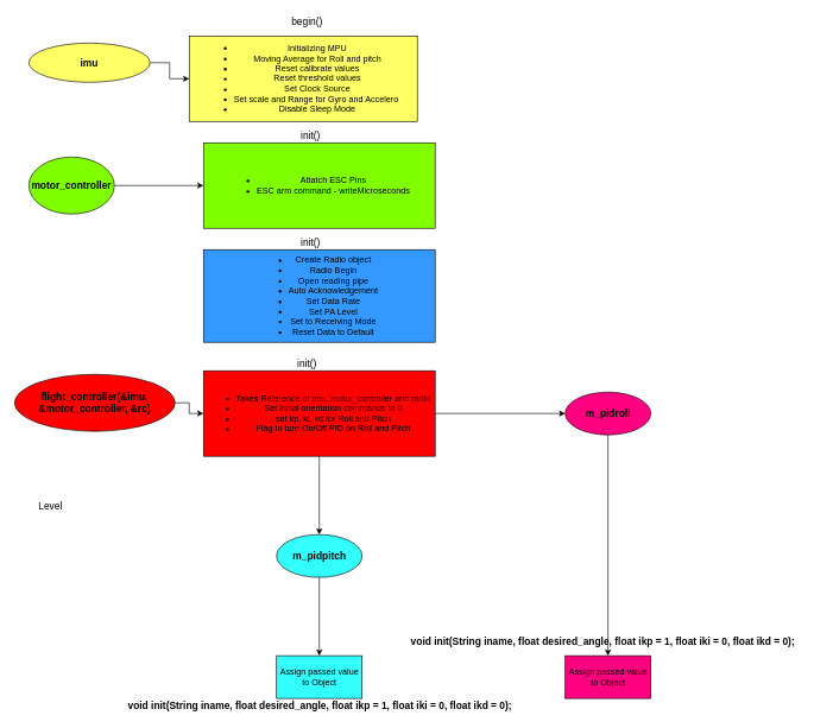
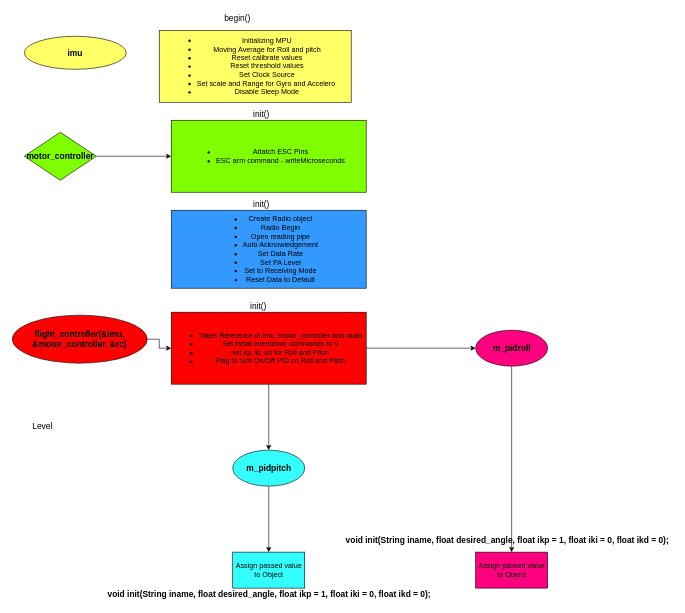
- <mxCell id="14" value="begin()" style="text;html=1;align=center;verticalAlign=middle;resizable=0;points=[];autosize=1;strokeColor=none;fillColor=none;fontSize=14;" parent="1" vertex="1"><mxGeometry x="400" y="20" width="60" height="20" as="geometry" /></mxCell>
+ <mxCell id="14" value="begin()" style="text;html=1;align=center;verticalAlign=middle;resizable=0;points=[];autosize=1;strokeColor=none;fillColor=none;fontSize=14;" parent="1" vertex="1"><mxGeometry x="365" y="20" width="60" height="20" as="geometry" /></mxCell>
- <mxCell id="2" value="" style="edgeStyle=orthogonalEdgeStyle;rounded=0;orthogonalLoop=1;jettySize=auto;html=1;fontSize=14;" parent="1" source="3" target="8" edge="1"><mxGeometry relative="1" as="geometry" /></mxCell>
- <mxCell id="5" value="&lt;font style=&quot;font-size: 14px&quot;&gt;&lt;b&gt;motor_controller&lt;/b&gt;&lt;/font&gt;" style="ellipse;whiteSpace=wrap;html=1;fillColor=#80FF00;" parent="1" vertex="1"><mxGeometry x="40" y="220" width="120" height="80" as="geometry" /></mxCell>
+ <mxCell id="5" value="&lt;font style=&quot;font-size: 14px&quot;&gt;&lt;b&gt;motor_controller&lt;/b&gt;&lt;/font&gt;" style="rhombus;whiteSpace=wrap;html=1;fillColor=#80FF00;" parent="1" vertex="1"><mxGeometry x="40" y="220" width="120" height="80" as="geometry" /></mxCell>
